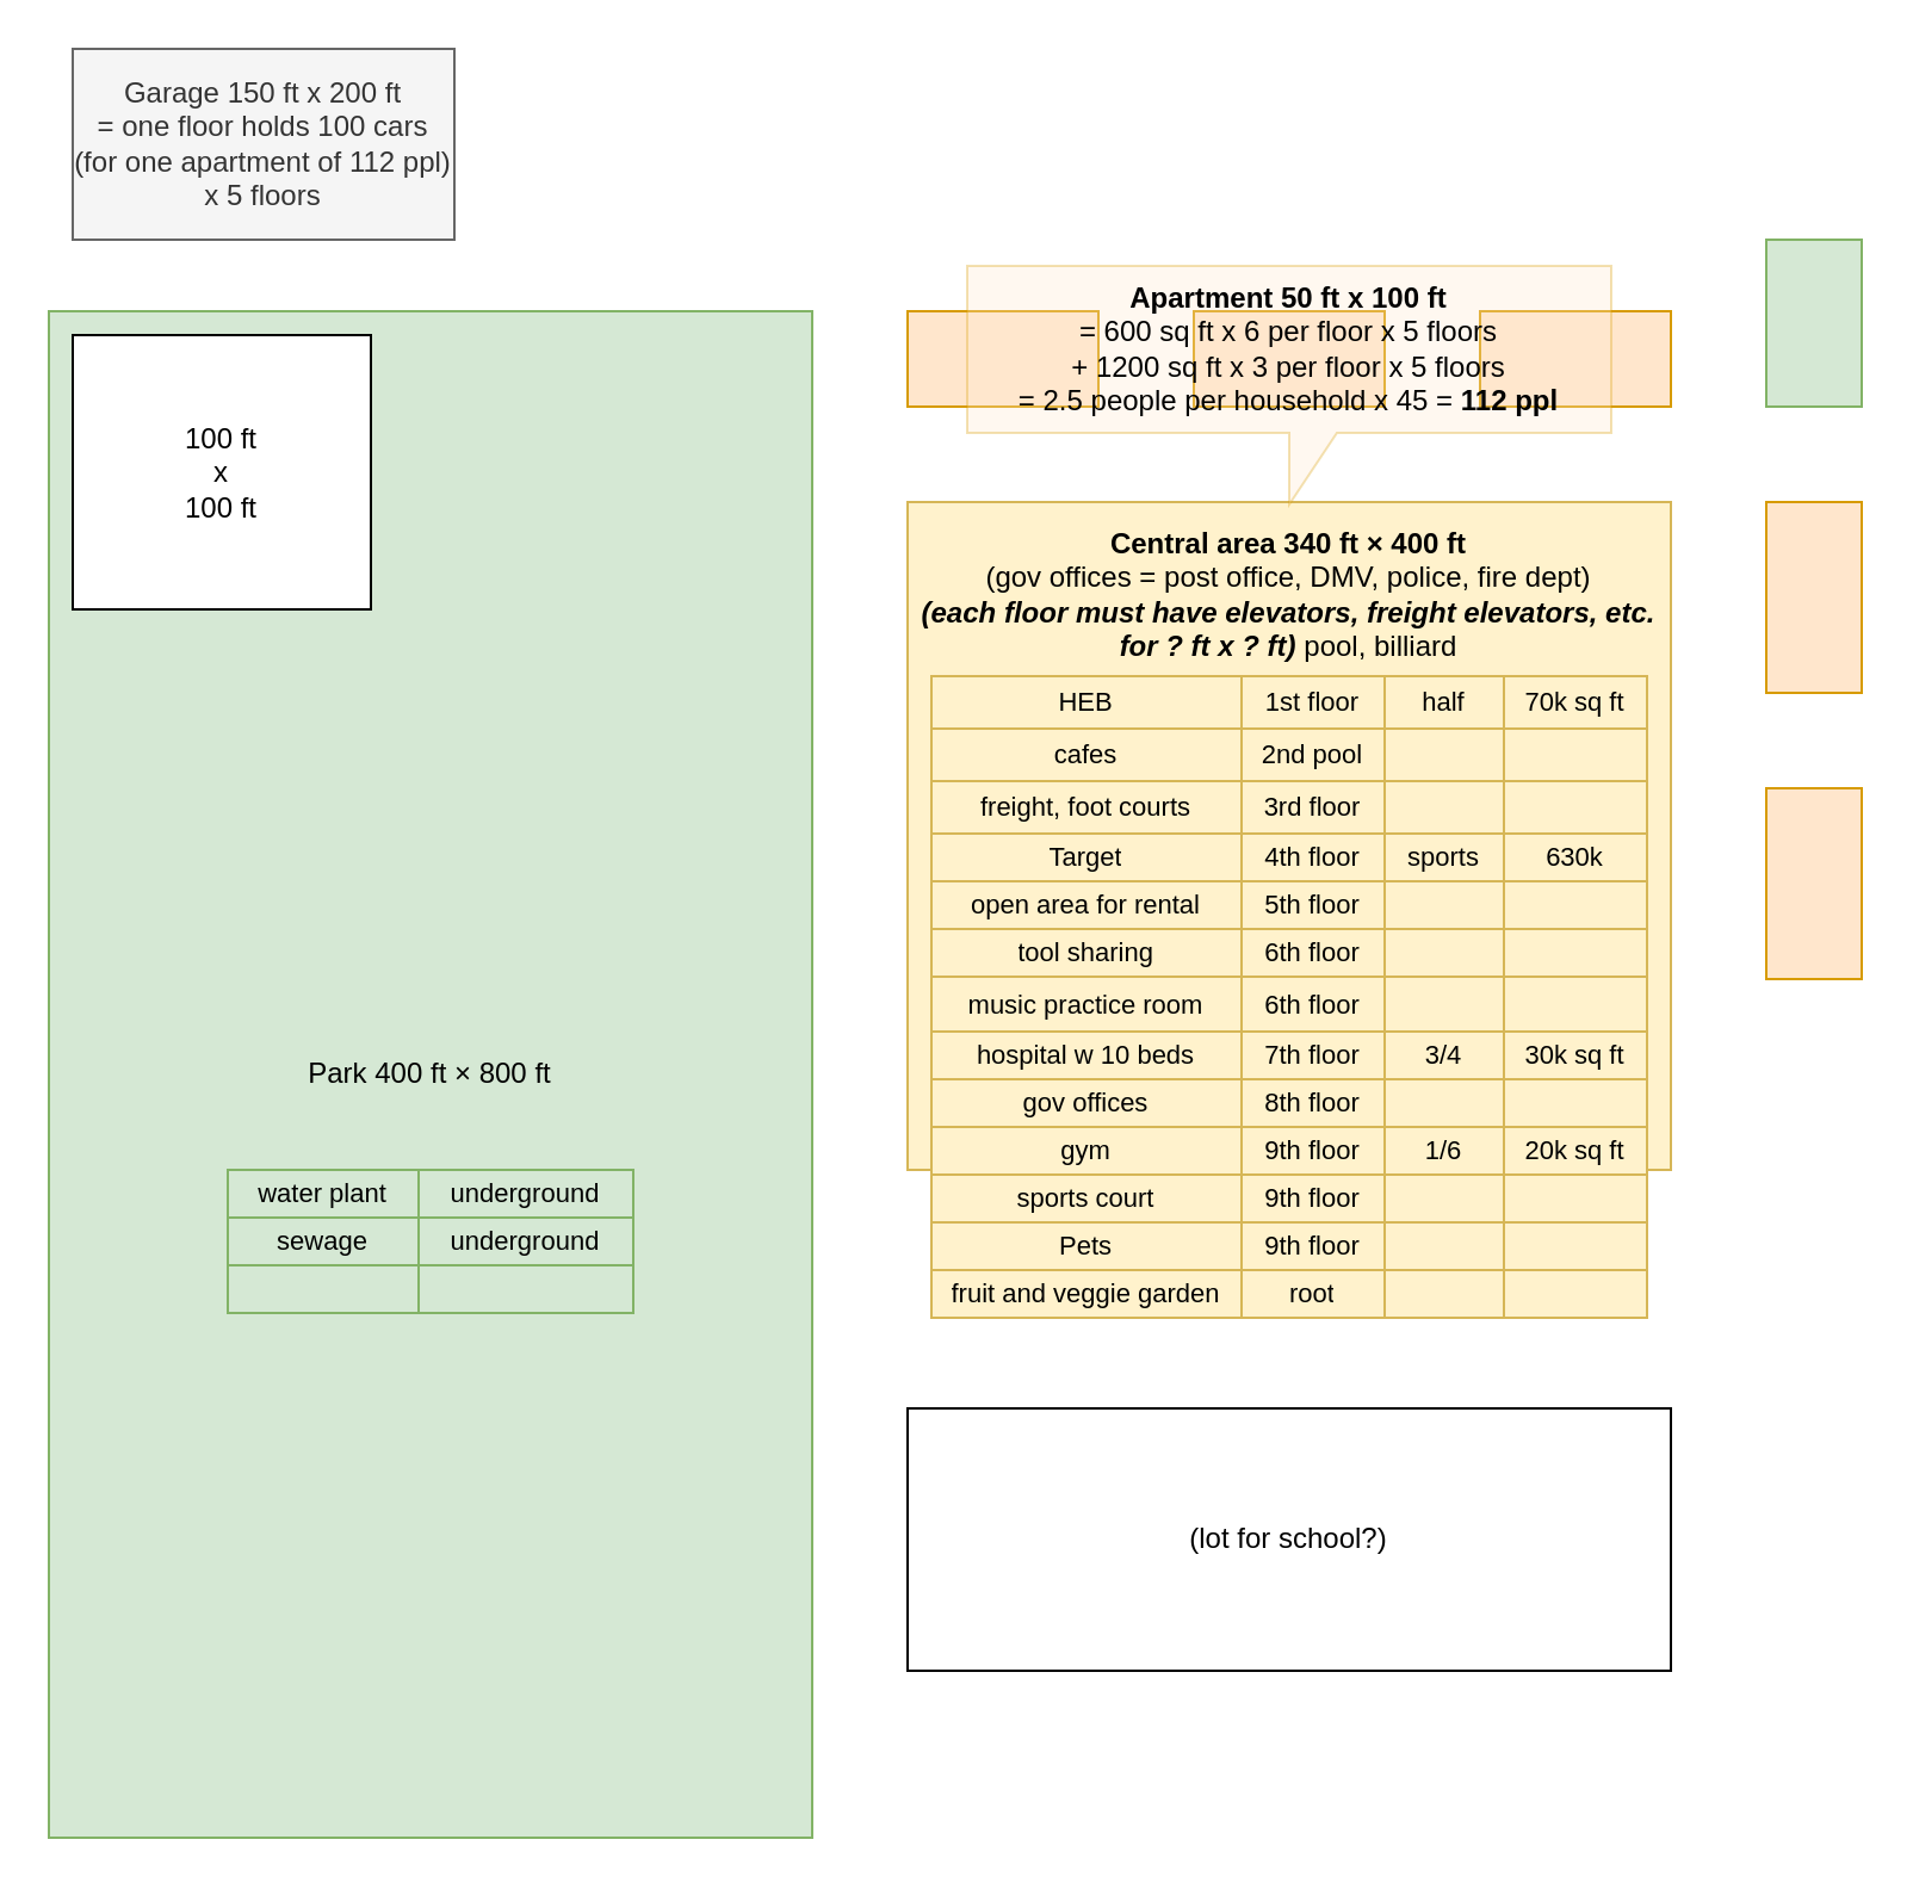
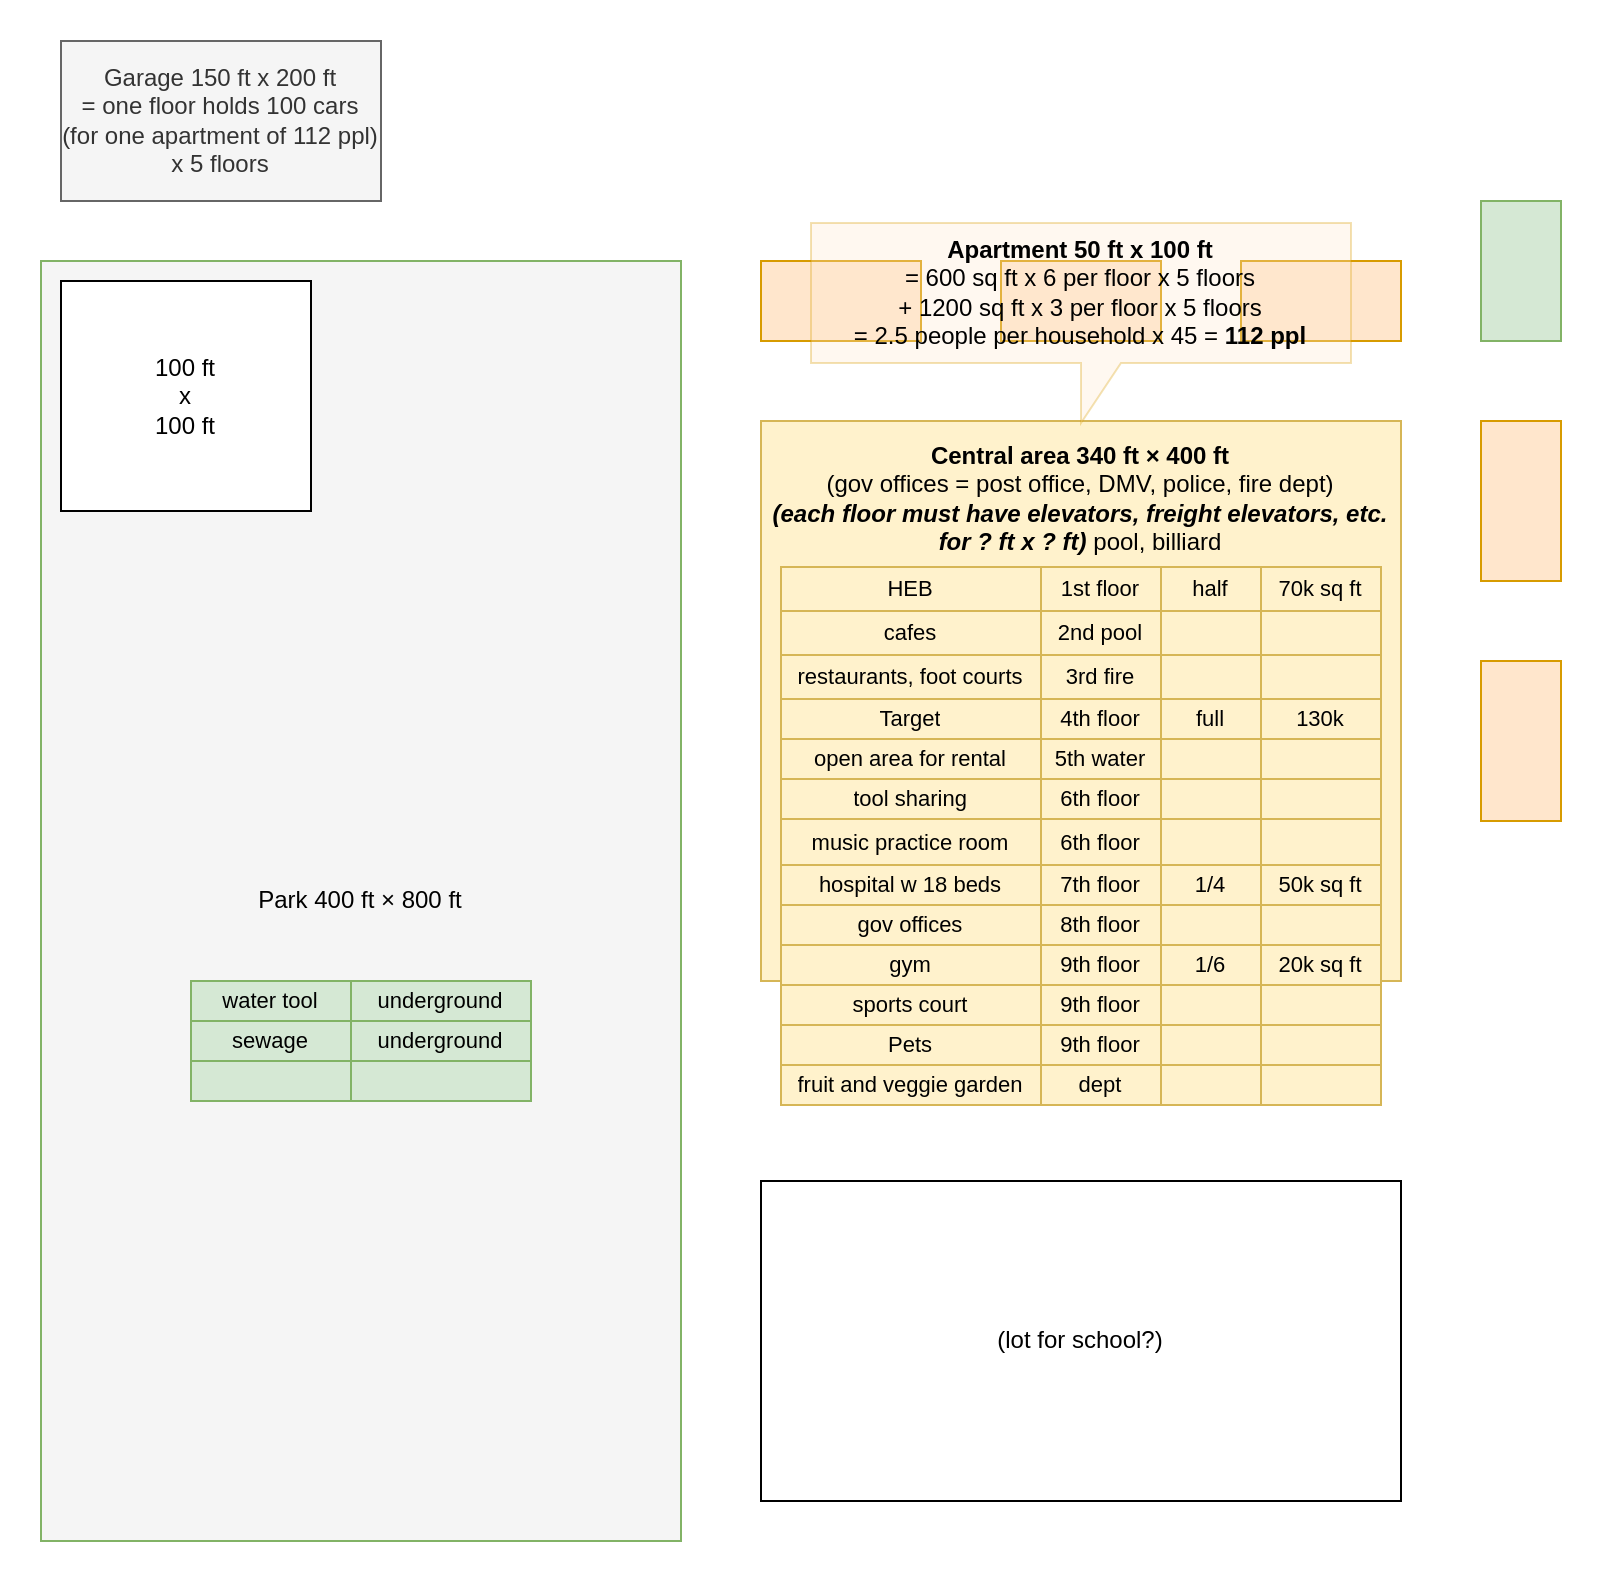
- <mxCell id="19" value="freight, foot courts" style="shape=partialRectangle;html=1;whiteSpace=wrap;connectable=0;strokeColor=inherit;overflow=hidden;fillColor=none;top=0;left=0;bottom=0;right=0;pointerEvents=1;fontSize=11;" parent="18" vertex="1"><mxGeometry width="130" height="22" as="geometry"><mxRectangle width="130" height="22" as="alternateBounds" /></mxGeometry></mxCell>
+ <mxCell id="19" value="restaurants, foot courts" style="shape=partialRectangle;html=1;whiteSpace=wrap;connectable=0;strokeColor=inherit;overflow=hidden;fillColor=none;top=0;left=0;bottom=0;right=0;pointerEvents=1;fontSize=11;" parent="18" vertex="1"><mxGeometry width="130" height="22" as="geometry"><mxRectangle width="130" height="22" as="alternateBounds" /></mxGeometry></mxCell>
- <mxCell id="20" value="3rd floor" style="shape=partialRectangle;html=1;whiteSpace=wrap;connectable=0;strokeColor=inherit;overflow=hidden;fillColor=none;top=0;left=0;bottom=0;right=0;pointerEvents=1;fontSize=11;" parent="18" vertex="1"><mxGeometry x="130" width="60" height="22" as="geometry"><mxRectangle width="60" height="22" as="alternateBounds" /></mxGeometry></mxCell>
+ <mxCell id="20" value="3rd fire" style="shape=partialRectangle;html=1;whiteSpace=wrap;connectable=0;strokeColor=inherit;overflow=hidden;fillColor=none;top=0;left=0;bottom=0;right=0;pointerEvents=1;fontSize=11;" parent="18" vertex="1"><mxGeometry x="130" width="60" height="22" as="geometry"><mxRectangle width="60" height="22" as="alternateBounds" /></mxGeometry></mxCell>
- <mxCell id="26" value="sports" style="shape=partialRectangle;html=1;whiteSpace=wrap;connectable=0;strokeColor=inherit;overflow=hidden;fillColor=none;top=0;left=0;bottom=0;right=0;pointerEvents=1;fontSize=11;" parent="23" vertex="1"><mxGeometry x="190" width="50" height="20" as="geometry"><mxRectangle width="50" height="20" as="alternateBounds" /></mxGeometry></mxCell>
+ <mxCell id="26" value="full" style="shape=partialRectangle;html=1;whiteSpace=wrap;connectable=0;strokeColor=inherit;overflow=hidden;fillColor=none;top=0;left=0;bottom=0;right=0;pointerEvents=1;fontSize=11;" parent="23" vertex="1"><mxGeometry x="190" width="50" height="20" as="geometry"><mxRectangle width="50" height="20" as="alternateBounds" /></mxGeometry></mxCell>
- <mxCell id="27" value="630k" style="shape=partialRectangle;html=1;whiteSpace=wrap;connectable=0;strokeColor=inherit;overflow=hidden;fillColor=none;top=0;left=0;bottom=0;right=0;pointerEvents=1;fontSize=11;" parent="23" vertex="1"><mxGeometry x="240" width="60" height="20" as="geometry"><mxRectangle width="60" height="20" as="alternateBounds" /></mxGeometry></mxCell>
+ <mxCell id="27" value="130k" style="shape=partialRectangle;html=1;whiteSpace=wrap;connectable=0;strokeColor=inherit;overflow=hidden;fillColor=none;top=0;left=0;bottom=0;right=0;pointerEvents=1;fontSize=11;" parent="23" vertex="1"><mxGeometry x="240" width="60" height="20" as="geometry"><mxRectangle width="60" height="20" as="alternateBounds" /></mxGeometry></mxCell>
- <mxCell id="30" value="5th floor" style="shape=partialRectangle;html=1;whiteSpace=wrap;connectable=0;strokeColor=inherit;overflow=hidden;fillColor=none;top=0;left=0;bottom=0;right=0;pointerEvents=1;fontSize=11;" parent="28" vertex="1"><mxGeometry x="130" width="60" height="20" as="geometry"><mxRectangle width="60" height="20" as="alternateBounds" /></mxGeometry></mxCell>
+ <mxCell id="30" value="5th water" style="shape=partialRectangle;html=1;whiteSpace=wrap;connectable=0;strokeColor=inherit;overflow=hidden;fillColor=none;top=0;left=0;bottom=0;right=0;pointerEvents=1;fontSize=11;" parent="28" vertex="1"><mxGeometry x="130" width="60" height="20" as="geometry"><mxRectangle width="60" height="20" as="alternateBounds" /></mxGeometry></mxCell>
- <mxCell id="44" value="hospital w 10 beds" style="shape=partialRectangle;html=1;whiteSpace=wrap;connectable=0;strokeColor=inherit;overflow=hidden;fillColor=none;top=0;left=0;bottom=0;right=0;pointerEvents=1;fontSize=11;" parent="43" vertex="1"><mxGeometry width="130" height="20" as="geometry"><mxRectangle width="130" height="20" as="alternateBounds" /></mxGeometry></mxCell>
+ <mxCell id="44" value="hospital w 18 beds" style="shape=partialRectangle;html=1;whiteSpace=wrap;connectable=0;strokeColor=inherit;overflow=hidden;fillColor=none;top=0;left=0;bottom=0;right=0;pointerEvents=1;fontSize=11;" parent="43" vertex="1"><mxGeometry width="130" height="20" as="geometry"><mxRectangle width="130" height="20" as="alternateBounds" /></mxGeometry></mxCell>
- <mxCell id="46" value="3/4" style="shape=partialRectangle;html=1;whiteSpace=wrap;connectable=0;strokeColor=inherit;overflow=hidden;fillColor=none;top=0;left=0;bottom=0;right=0;pointerEvents=1;fontSize=11;" parent="43" vertex="1"><mxGeometry x="190" width="50" height="20" as="geometry"><mxRectangle width="50" height="20" as="alternateBounds" /></mxGeometry></mxCell>
+ <mxCell id="46" value="1/4" style="shape=partialRectangle;html=1;whiteSpace=wrap;connectable=0;strokeColor=inherit;overflow=hidden;fillColor=none;top=0;left=0;bottom=0;right=0;pointerEvents=1;fontSize=11;" parent="43" vertex="1"><mxGeometry x="190" width="50" height="20" as="geometry"><mxRectangle width="50" height="20" as="alternateBounds" /></mxGeometry></mxCell>
- <mxCell id="47" value="30k sq ft" style="shape=partialRectangle;html=1;whiteSpace=wrap;connectable=0;strokeColor=inherit;overflow=hidden;fillColor=none;top=0;left=0;bottom=0;right=0;pointerEvents=1;fontSize=11;" parent="43" vertex="1"><mxGeometry x="240" width="60" height="20" as="geometry"><mxRectangle width="60" height="20" as="alternateBounds" /></mxGeometry></mxCell>
+ <mxCell id="47" value="50k sq ft" style="shape=partialRectangle;html=1;whiteSpace=wrap;connectable=0;strokeColor=inherit;overflow=hidden;fillColor=none;top=0;left=0;bottom=0;right=0;pointerEvents=1;fontSize=11;" parent="43" vertex="1"><mxGeometry x="240" width="60" height="20" as="geometry"><mxRectangle width="60" height="20" as="alternateBounds" /></mxGeometry></mxCell>
- <mxCell id="5" value="Park 400 ft × 800 ft" style="rounded=0;whiteSpace=wrap;html=1;fillColor=#d5e8d4;strokeColor=#82b366;" parent="1" vertex="1"><mxGeometry x="20" y="130" width="320" height="640" as="geometry" /></mxCell>
+ <mxCell id="5" value="Park 400 ft × 800 ft" style="rounded=0;whiteSpace=wrap;html=1;fillColor=#f5f5f5;strokeColor=#82b366;" parent="1" vertex="1"><mxGeometry x="20" y="130" width="320" height="640" as="geometry" /></mxCell>
- <mxCell id="81" value="water plant" style="shape=partialRectangle;html=1;whiteSpace=wrap;connectable=0;strokeColor=inherit;overflow=hidden;fillColor=none;top=0;left=0;bottom=0;right=0;pointerEvents=1;fontSize=11;" vertex="1" parent="80"><mxGeometry width="80" height="20" as="geometry"><mxRectangle width="80" height="20" as="alternateBounds" /></mxGeometry></mxCell>
+ <mxCell id="81" value="water tool" style="shape=partialRectangle;html=1;whiteSpace=wrap;connectable=0;strokeColor=inherit;overflow=hidden;fillColor=none;top=0;left=0;bottom=0;right=0;pointerEvents=1;fontSize=11;" vertex="1" parent="80"><mxGeometry width="80" height="20" as="geometry"><mxRectangle width="80" height="20" as="alternateBounds" /></mxGeometry></mxCell>
- <mxCell id="70" value="root" style="shape=partialRectangle;html=1;whiteSpace=wrap;connectable=0;strokeColor=inherit;overflow=hidden;fillColor=none;top=0;left=0;bottom=0;right=0;pointerEvents=1;fontSize=11;" parent="68" vertex="1"><mxGeometry x="130" width="60" height="20" as="geometry"><mxRectangle width="60" height="20" as="alternateBounds" /></mxGeometry></mxCell>
+ <mxCell id="70" value="dept" style="shape=partialRectangle;html=1;whiteSpace=wrap;connectable=0;strokeColor=inherit;overflow=hidden;fillColor=none;top=0;left=0;bottom=0;right=0;pointerEvents=1;fontSize=11;" parent="68" vertex="1"><mxGeometry x="130" width="60" height="20" as="geometry"><mxRectangle width="60" height="20" as="alternateBounds" /></mxGeometry></mxCell>
- <mxCell id="78" value="(lot for school?)" style="rounded=0;whiteSpace=wrap;html=1;" parent="1" vertex="1"><mxGeometry x="380" y="590" width="320" height="110" as="geometry" /></mxCell>
+ <mxCell id="78" value="(lot for school?)" style="rounded=0;whiteSpace=wrap;html=1;" parent="1" vertex="1"><mxGeometry x="380" y="590" width="320" height="160" as="geometry" /></mxCell>
